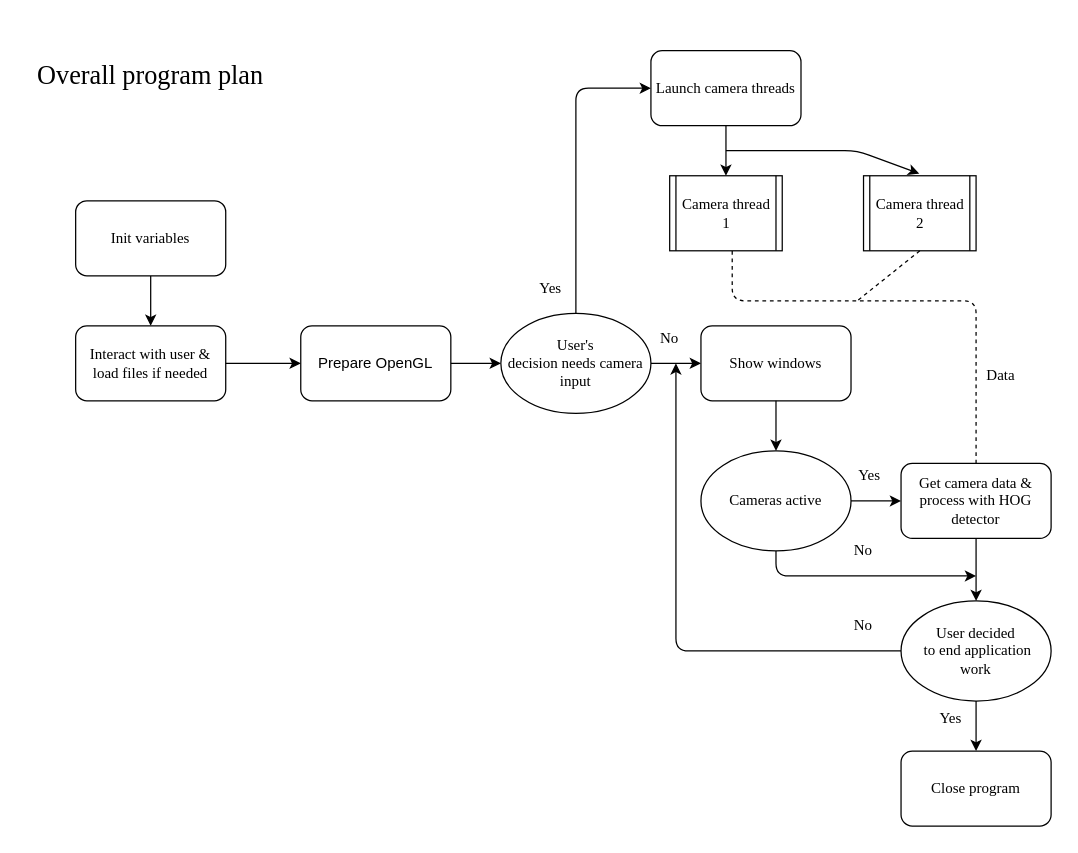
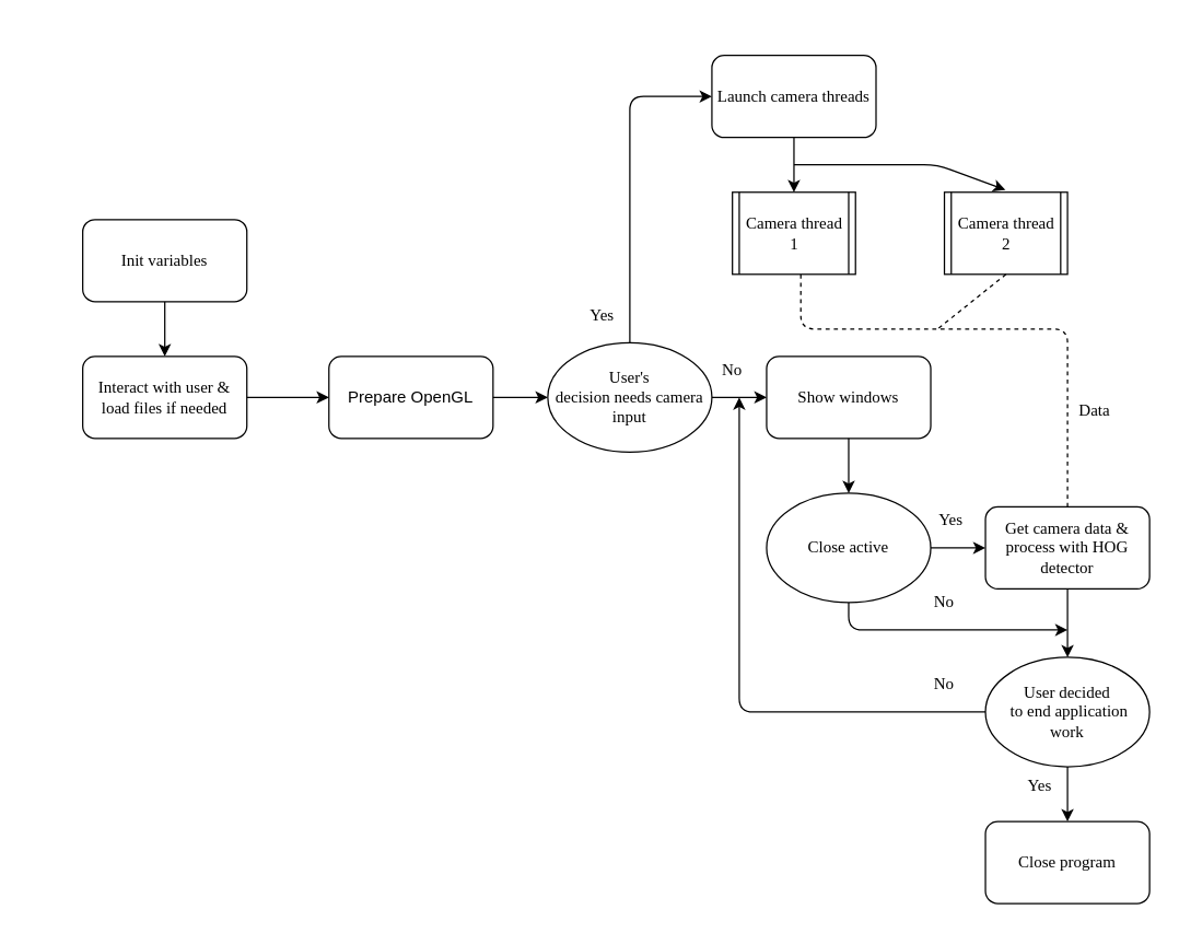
- <mxCell id="12" value="Overall program plan" style="text;html=1;strokeColor=none;fillColor=none;align=center;verticalAlign=middle;whiteSpace=wrap;rounded=0;fontFamily=Lucida Console;fontSize=21;" vertex="1" parent="1"><mxGeometry x="20" y="20" width="200" height="80" as="geometry" /></mxCell>
- <mxCell id="20" value="Cameras active" style="ellipse;whiteSpace=wrap;html=1;fontFamily=Lucida Console;" vertex="1" parent="1"><mxGeometry x="560" y="360" width="120" height="80" as="geometry" /></mxCell>
+ <mxCell id="20" value="Close active" style="ellipse;whiteSpace=wrap;html=1;fontFamily=Lucida Console;" vertex="1" parent="1"><mxGeometry x="560" y="360" width="120" height="80" as="geometry" /></mxCell>
